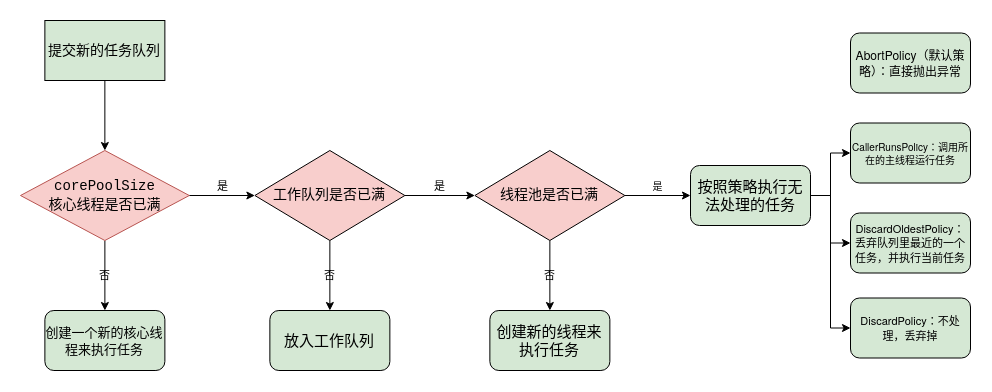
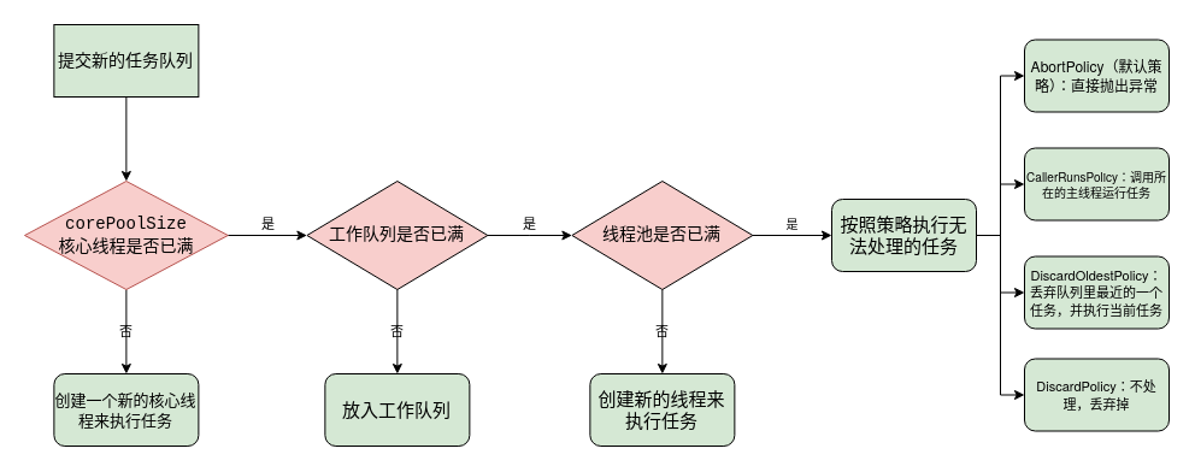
+ <mxCell id="16" style="edgeStyle=orthogonalEdgeStyle;rounded=0;orthogonalLoop=1;jettySize=auto;html=1;entryX=0;entryY=0.5;entryDx=0;entryDy=0;labelBackgroundColor=none;fontColor=#000000;strokeColor=#000000;verticalAlign=middle;" parent="1" source="20" target="21" edge="1"><mxGeometry relative="1" as="geometry" /></mxCell>
